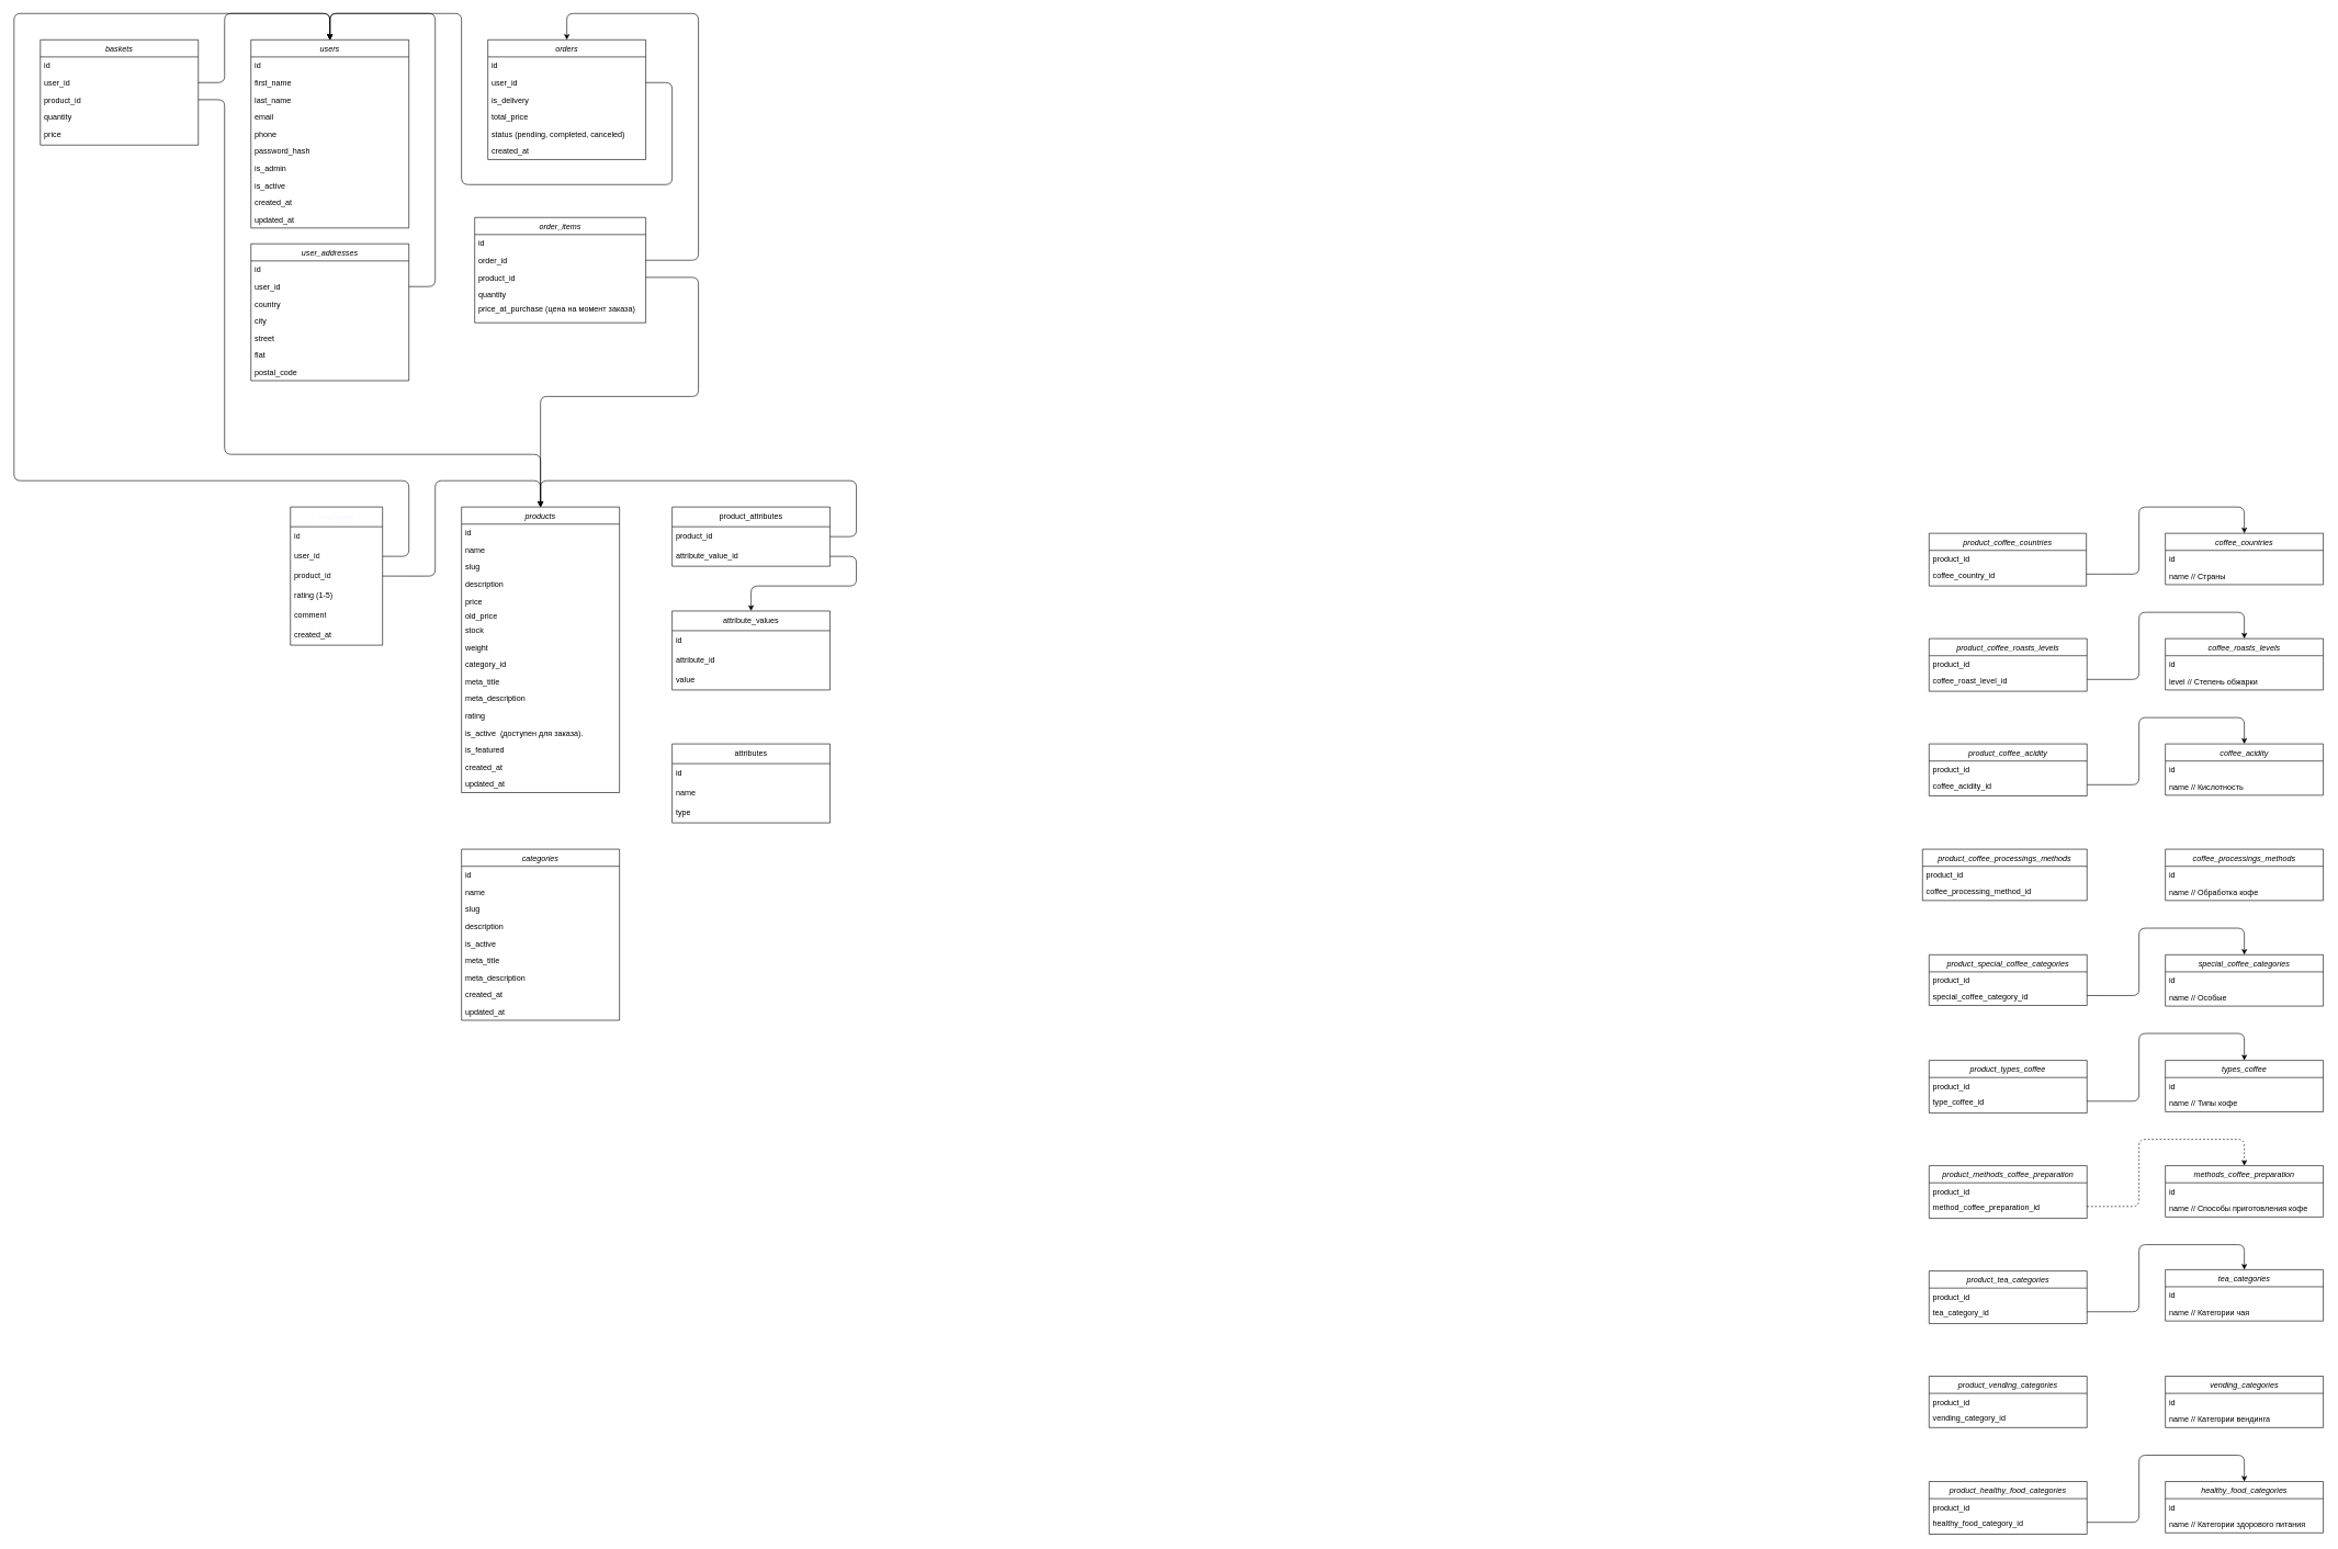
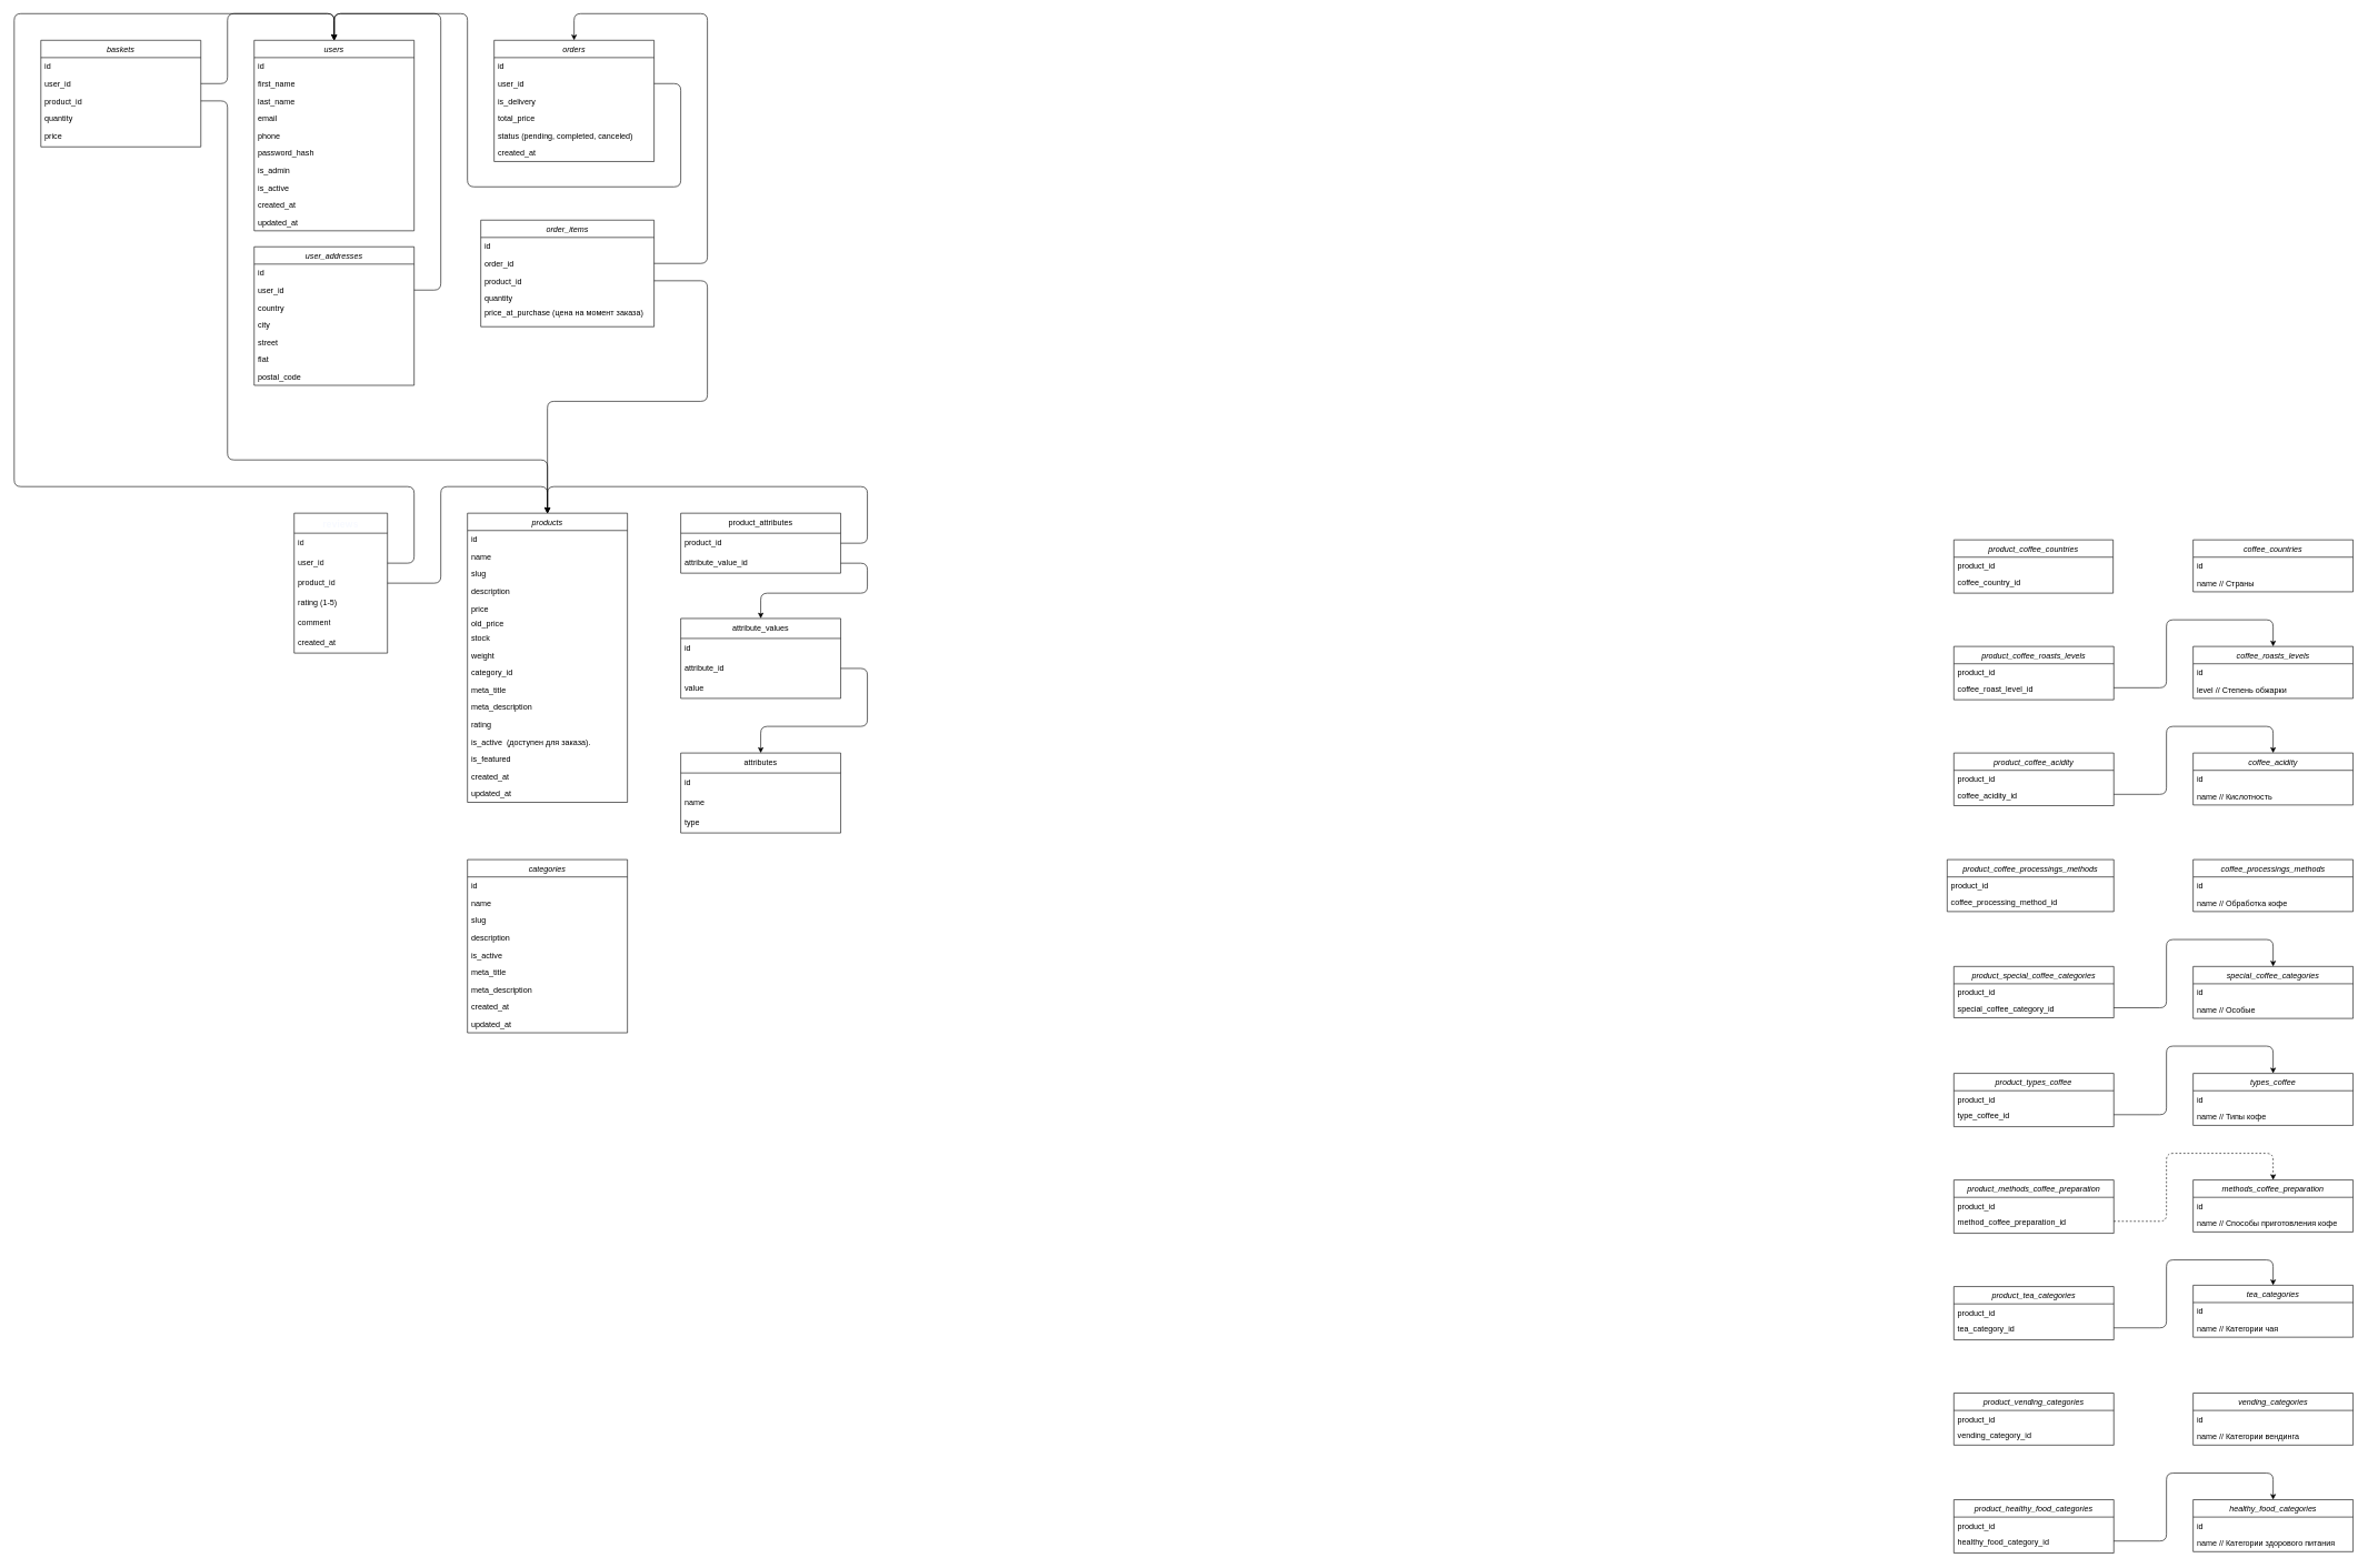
- <mxCell id="126" style="edgeStyle=orthogonalEdgeStyle;html=1;exitX=1;exitY=0.5;exitDx=0;exitDy=0;entryX=0.5;entryY=0;entryDx=0;entryDy=0;" parent="1" source="64" target="59" edge="1"><mxGeometry relative="1" as="geometry"><Array as="points"><mxPoint x="3249" y="872" /><mxPoint x="3249" y="770" /><mxPoint x="3409" y="770" /></Array></mxGeometry></mxCell>
+ <mxCell id="162" style="edgeStyle=orthogonalEdgeStyle;html=1;exitX=1;exitY=0.5;exitDx=0;exitDy=0;entryX=0.5;entryY=0;entryDx=0;entryDy=0;" parent="1" source="158" target="149" edge="1"><mxGeometry relative="1" as="geometry"><Array as="points"><mxPoint x="1300" y="1003" /><mxPoint x="1300" y="1090" /><mxPoint x="1140" y="1090" /></Array></mxGeometry></mxCell>
